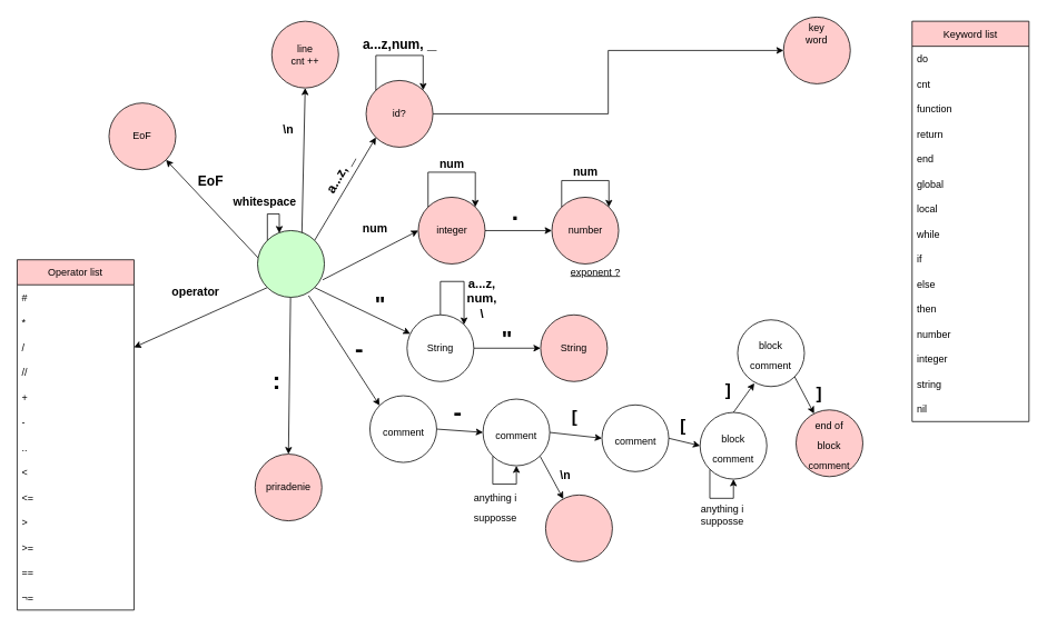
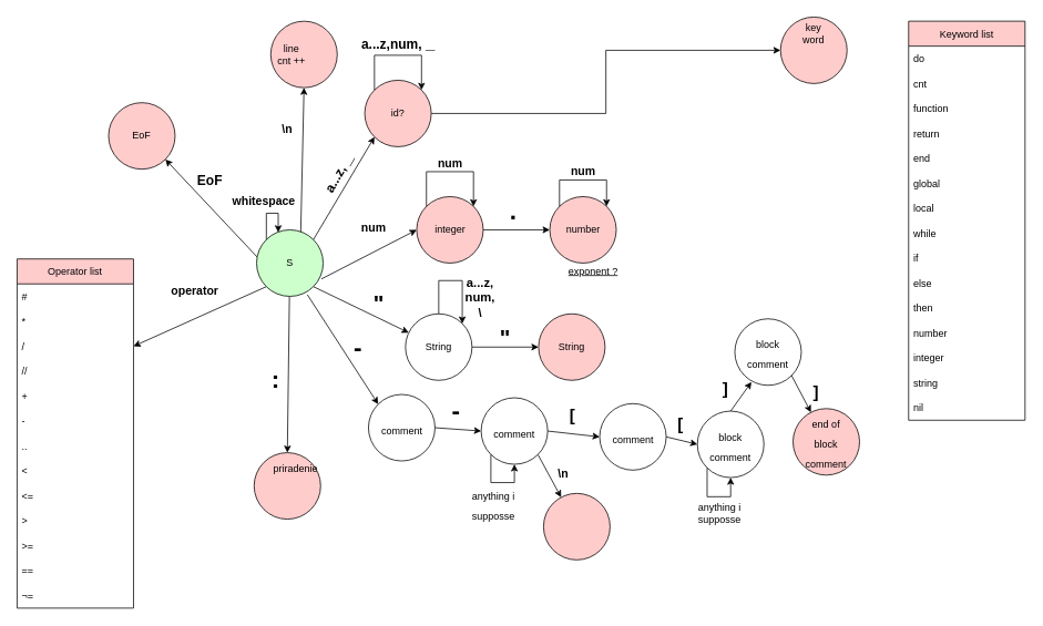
- <mxCell id="13" value="line cnt ++" style="text;html=1;strokeColor=none;fillColor=none;align=center;verticalAlign=middle;whiteSpace=wrap;rounded=0;" parent="1" vertex="1"><mxGeometry x="345" y="55" width="40" height="20" as="geometry" /></mxCell>
+ <mxCell id="13" value="line cnt ++" style="text;html=1;strokeColor=none;fillColor=none;align=center;verticalAlign=middle;whiteSpace=wrap;rounded=0;" parent="1" vertex="1"><mxGeometry x="330" y="55" width="40" height="20" as="geometry" /></mxCell>
+ <mxCell id="11" value="S" style="text;html=1;strokeColor=none;fillColor=none;align=center;verticalAlign=middle;whiteSpace=wrap;rounded=0;" parent="1" vertex="1"><mxGeometry x="328" y="306" width="40" height="20" as="geometry" /></mxCell>
- <mxCell id="45" value="priradenie" style="text;html=1;strokeColor=none;fillColor=none;align=center;verticalAlign=middle;whiteSpace=wrap;rounded=0;" parent="1" vertex="1"><mxGeometry x="325" y="574" width="40" height="20" as="geometry" /></mxCell>
+ <mxCell id="45" value="priradenie" style="text;html=1;strokeColor=none;fillColor=none;align=center;verticalAlign=middle;whiteSpace=wrap;rounded=0;" parent="1" vertex="1"><mxGeometry x="335" y="554" width="40" height="20" as="geometry" /></mxCell>
